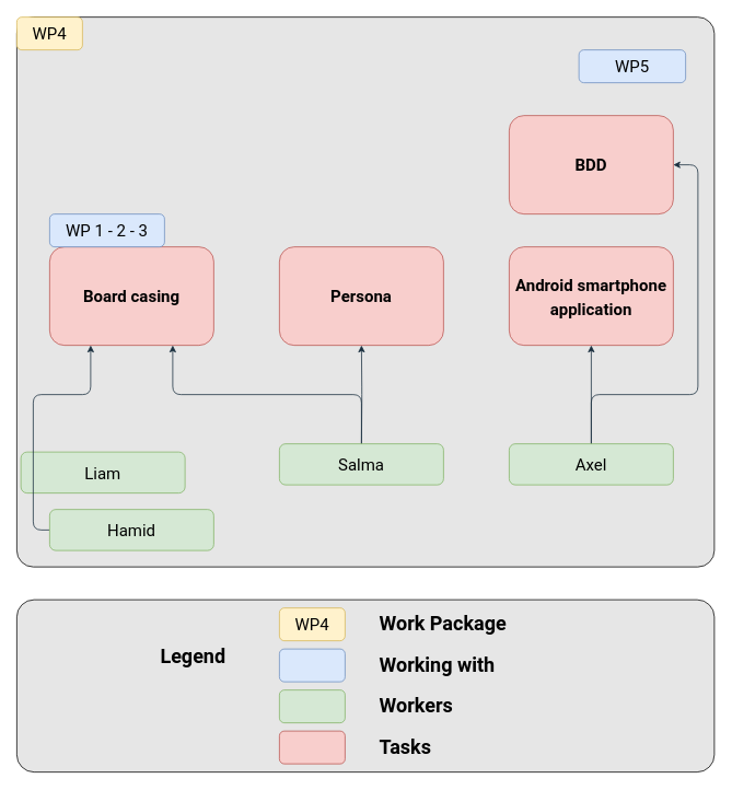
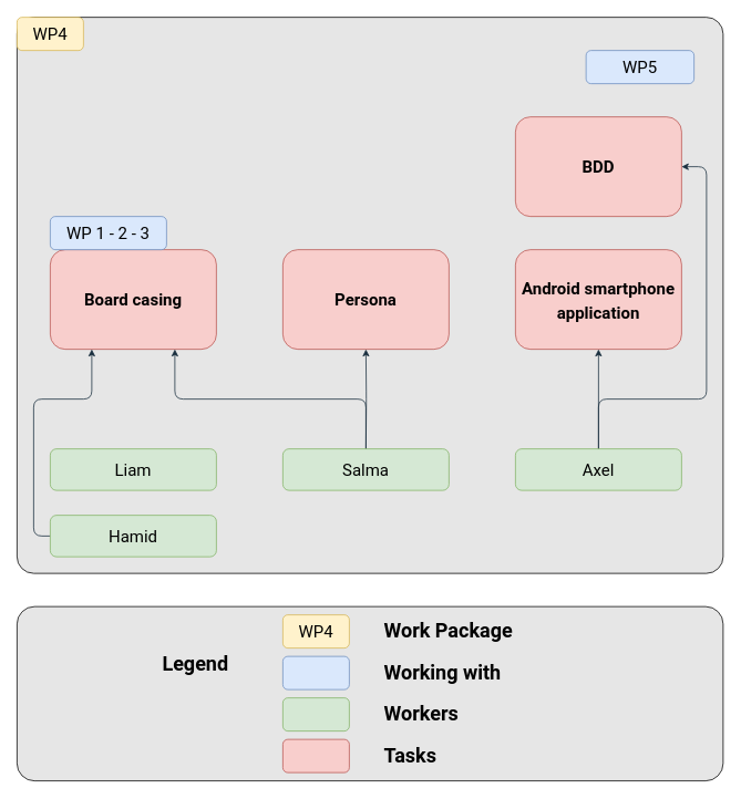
- <mxCell id="9" value="&lt;div style=&quot;text-align: left&quot;&gt;&lt;span style=&quot;font-size: 20px&quot;&gt;Liam&lt;/span&gt;&lt;/div&gt;" style="whiteSpace=wrap;html=1;strokeColor=#82b366;fillColor=#d5e8d4;rounded=1;fontFamily=Roboto;fontSource=https%3A%2F%2Ffonts.googleapis.com%2Fcss%3Ffamily%3DRoboto;shadow=0;fillStyle=solid;" parent="1" vertex="1"><mxGeometry x="25" y="550" width="200" height="50" as="geometry" /></mxCell>
+ <mxCell id="9" value="&lt;div style=&quot;text-align: left&quot;&gt;&lt;span style=&quot;font-size: 20px&quot;&gt;Liam&lt;/span&gt;&lt;/div&gt;" style="whiteSpace=wrap;html=1;strokeColor=#82b366;fillColor=#d5e8d4;rounded=1;fontFamily=Roboto;fontSource=https%3A%2F%2Ffonts.googleapis.com%2Fcss%3Ffamily%3DRoboto;shadow=0;fillStyle=solid;" parent="1" vertex="1"><mxGeometry x="60" y="540" width="200" height="50" as="geometry" /></mxCell>
